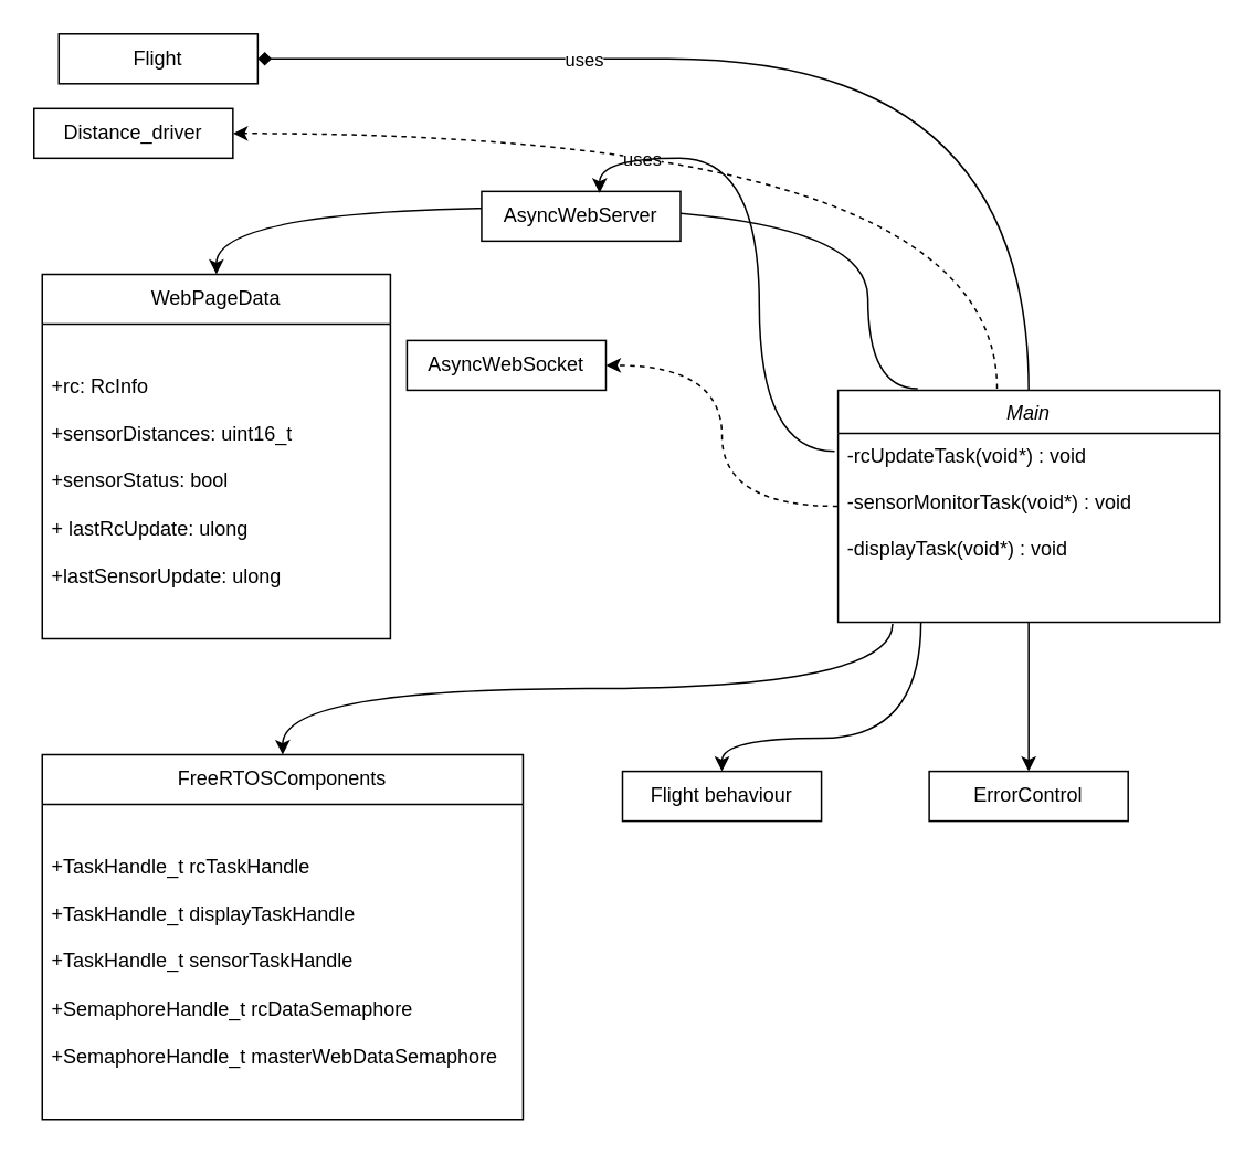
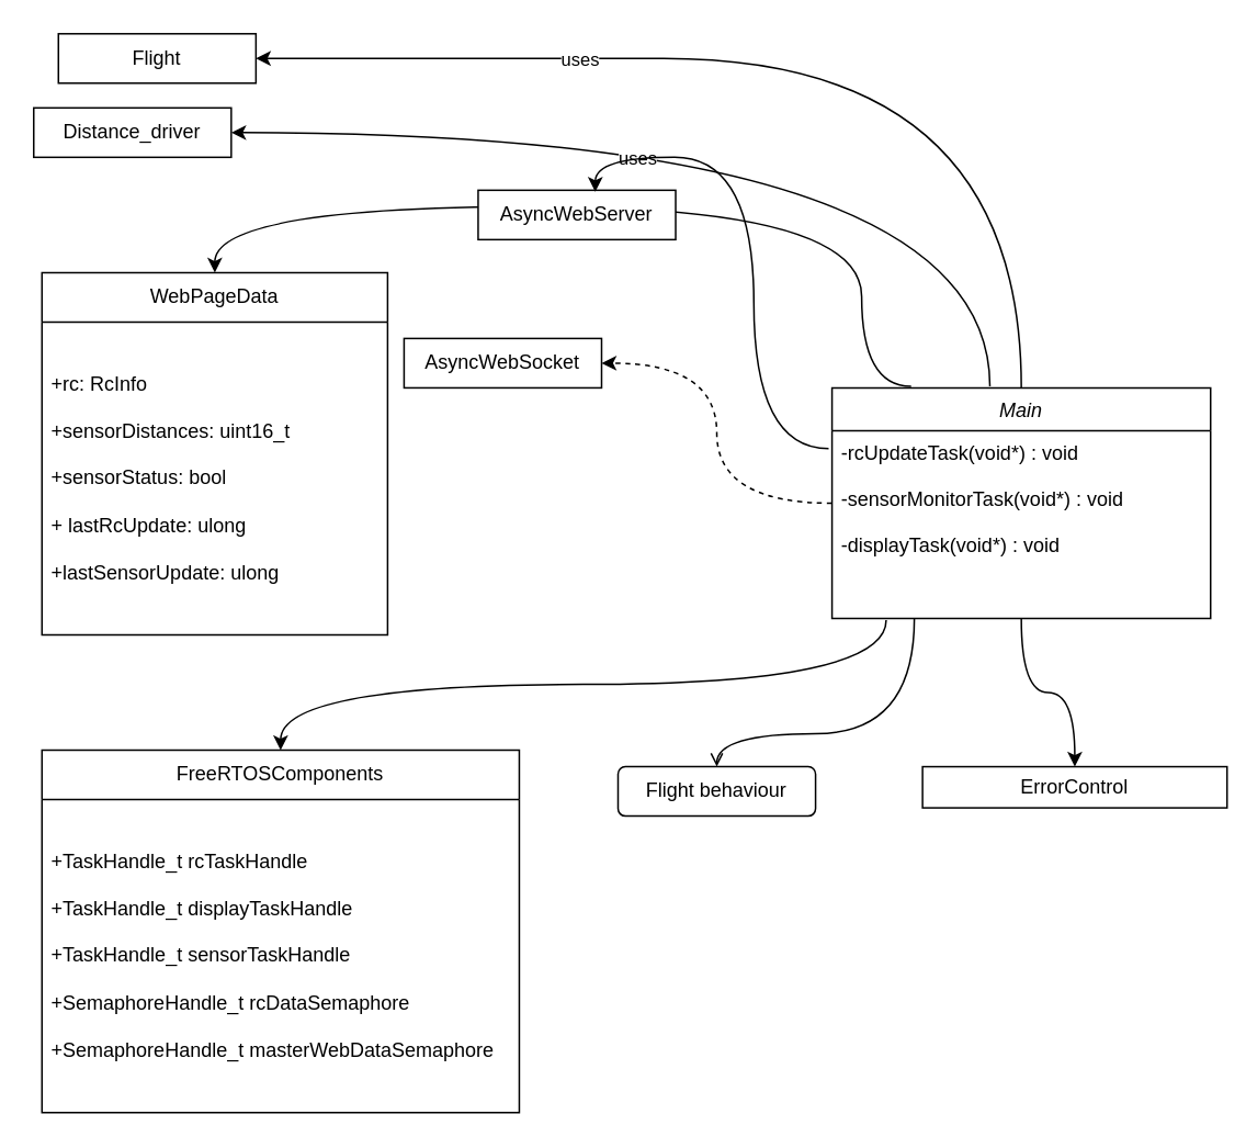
- <mxCell id="2" style="edgeStyle=orthogonalEdgeStyle;rounded=0;orthogonalLoop=1;jettySize=auto;html=1;entryX=1;entryY=0.5;entryDx=0;entryDy=0;curved=1;endArrow=diamond;" edge="1" parent="1" source="11" target="13"><mxGeometry relative="1" as="geometry"><Array as="points"><mxPoint x="185" y="35" /><mxPoint x="185" y="35" /></Array></mxGeometry></mxCell>
+ <mxCell id="2" style="edgeStyle=orthogonalEdgeStyle;rounded=0;orthogonalLoop=1;jettySize=auto;html=1;entryX=1;entryY=0.5;entryDx=0;entryDy=0;curved=1;" edge="1" parent="1" source="11" target="13"><mxGeometry relative="1" as="geometry"><Array as="points"><mxPoint x="185" y="35" /><mxPoint x="185" y="35" /></Array></mxGeometry></mxCell>
- <mxCell id="4" style="edgeStyle=orthogonalEdgeStyle;rounded=0;orthogonalLoop=1;jettySize=auto;html=1;entryX=1;entryY=0.5;entryDx=0;entryDy=0;curved=1;exitX=0.417;exitY=-0.007;exitDx=0;exitDy=0;exitPerimeter=0;dashed=1;" edge="1" parent="1" source="11" target="14"><mxGeometry relative="1" as="geometry" /></mxCell>
+ <mxCell id="4" style="edgeStyle=orthogonalEdgeStyle;rounded=0;orthogonalLoop=1;jettySize=auto;html=1;entryX=1;entryY=0.5;entryDx=0;entryDy=0;curved=1;exitX=0.417;exitY=-0.007;exitDx=0;exitDy=0;exitPerimeter=0;" edge="1" parent="1" source="11" target="14"><mxGeometry relative="1" as="geometry" /></mxCell>
- <mxCell id="9" style="edgeStyle=orthogonalEdgeStyle;rounded=0;orthogonalLoop=1;jettySize=auto;html=1;entryX=0.5;entryY=0;entryDx=0;entryDy=0;curved=1;" edge="1" parent="1" source="11" target="22"><mxGeometry relative="1" as="geometry"><Array as="points"><mxPoint x="555" y="445" /><mxPoint x="435" y="445" /></Array></mxGeometry></mxCell>
+ <mxCell id="9" style="edgeStyle=orthogonalEdgeStyle;rounded=0;orthogonalLoop=1;jettySize=auto;html=1;entryX=0.5;entryY=0;entryDx=0;entryDy=0;curved=1;endArrow=open;" edge="1" parent="1" source="11" target="22"><mxGeometry relative="1" as="geometry"><Array as="points"><mxPoint x="555" y="445" /><mxPoint x="435" y="445" /></Array></mxGeometry></mxCell>
- <mxCell id="22" value="Flight behaviour" style="rounded=0;whiteSpace=wrap;html=1;" vertex="1" parent="1"><mxGeometry x="375" y="465" width="120" height="30" as="geometry" /></mxCell>
+ <mxCell id="22" value="Flight behaviour" style="whiteSpace=wrap;html=1;rounded=1;" vertex="1" parent="1"><mxGeometry x="375" y="465" width="120" height="30" as="geometry" /></mxCell>
- <mxCell id="23" value="ErrorControl" style="rounded=0;whiteSpace=wrap;html=1;" vertex="1" parent="1"><mxGeometry x="560" y="465" width="120" height="30" as="geometry" /></mxCell>
+ <mxCell id="23" value="ErrorControl" style="rounded=0;whiteSpace=wrap;html=1;" vertex="1" parent="1"><mxGeometry x="560" y="465" width="185" height="25" as="geometry" /></mxCell>
